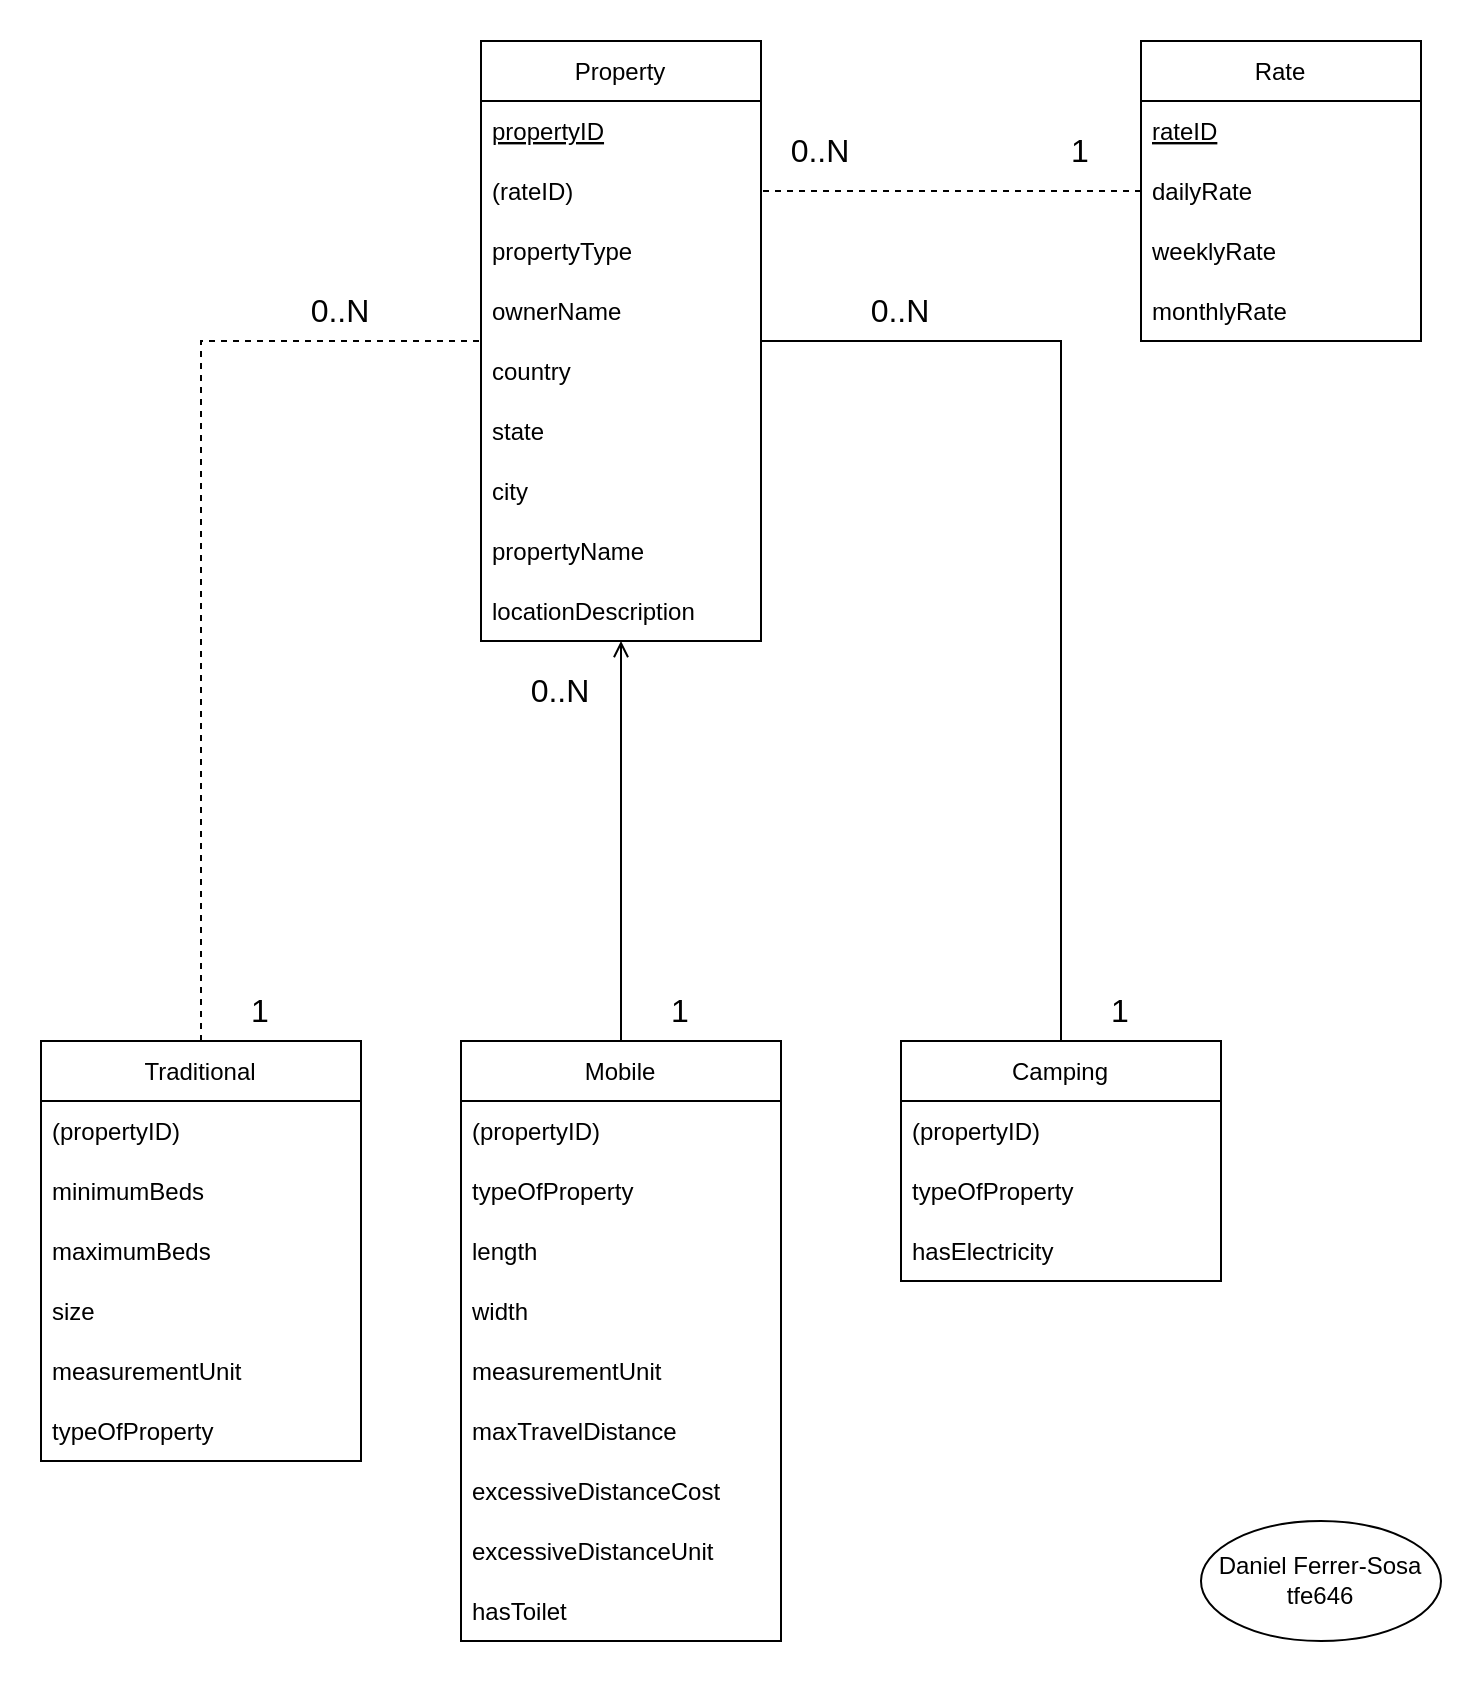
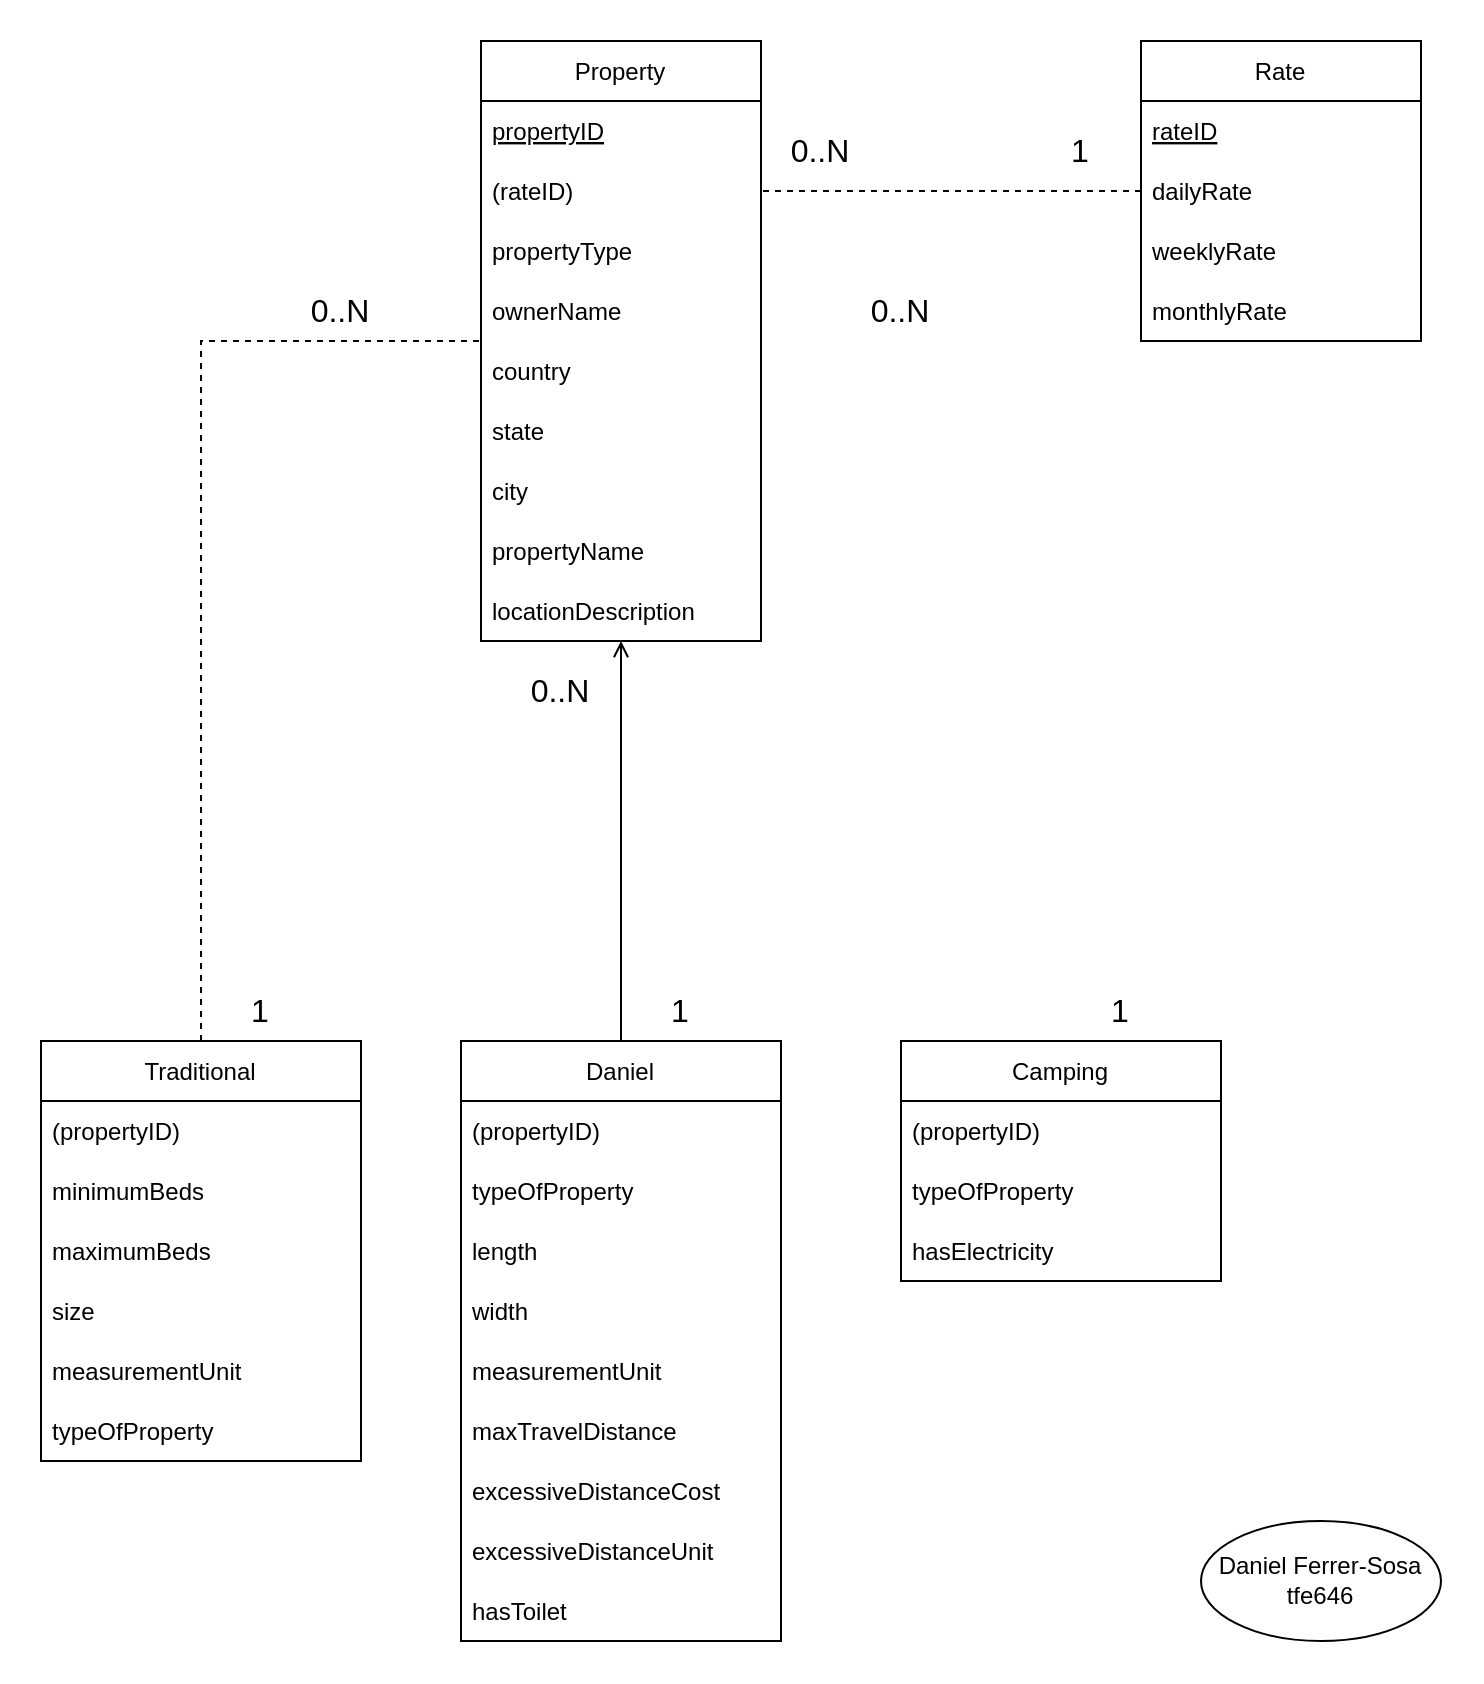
- <mxCell id="42" value="" style="endArrow=none;html=1;rounded=0;" edge="1" parent="1" source="29" target="2"><mxGeometry width="50" height="50" relative="1" as="geometry"><mxPoint x="450" y="176.75" as="sourcePoint" /><mxPoint x="390" y="178.25" as="targetPoint" /><Array as="points"><mxPoint x="530" y="170" /></Array></mxGeometry></mxCell>
- <mxCell id="19" value="Mobile" style="swimlane;fontStyle=0;childLayout=stackLayout;horizontal=1;startSize=30;horizontalStack=0;resizeParent=1;resizeParentMax=0;resizeLast=0;collapsible=1;marginBottom=0;" vertex="1" parent="1"><mxGeometry x="230" y="520" width="160" height="300" as="geometry" /></mxCell>
+ <mxCell id="19" value="Daniel" style="swimlane;fontStyle=0;childLayout=stackLayout;horizontal=1;startSize=30;horizontalStack=0;resizeParent=1;resizeParentMax=0;resizeLast=0;collapsible=1;marginBottom=0;" vertex="1" parent="1"><mxGeometry x="230" y="520" width="160" height="300" as="geometry" /></mxCell>
